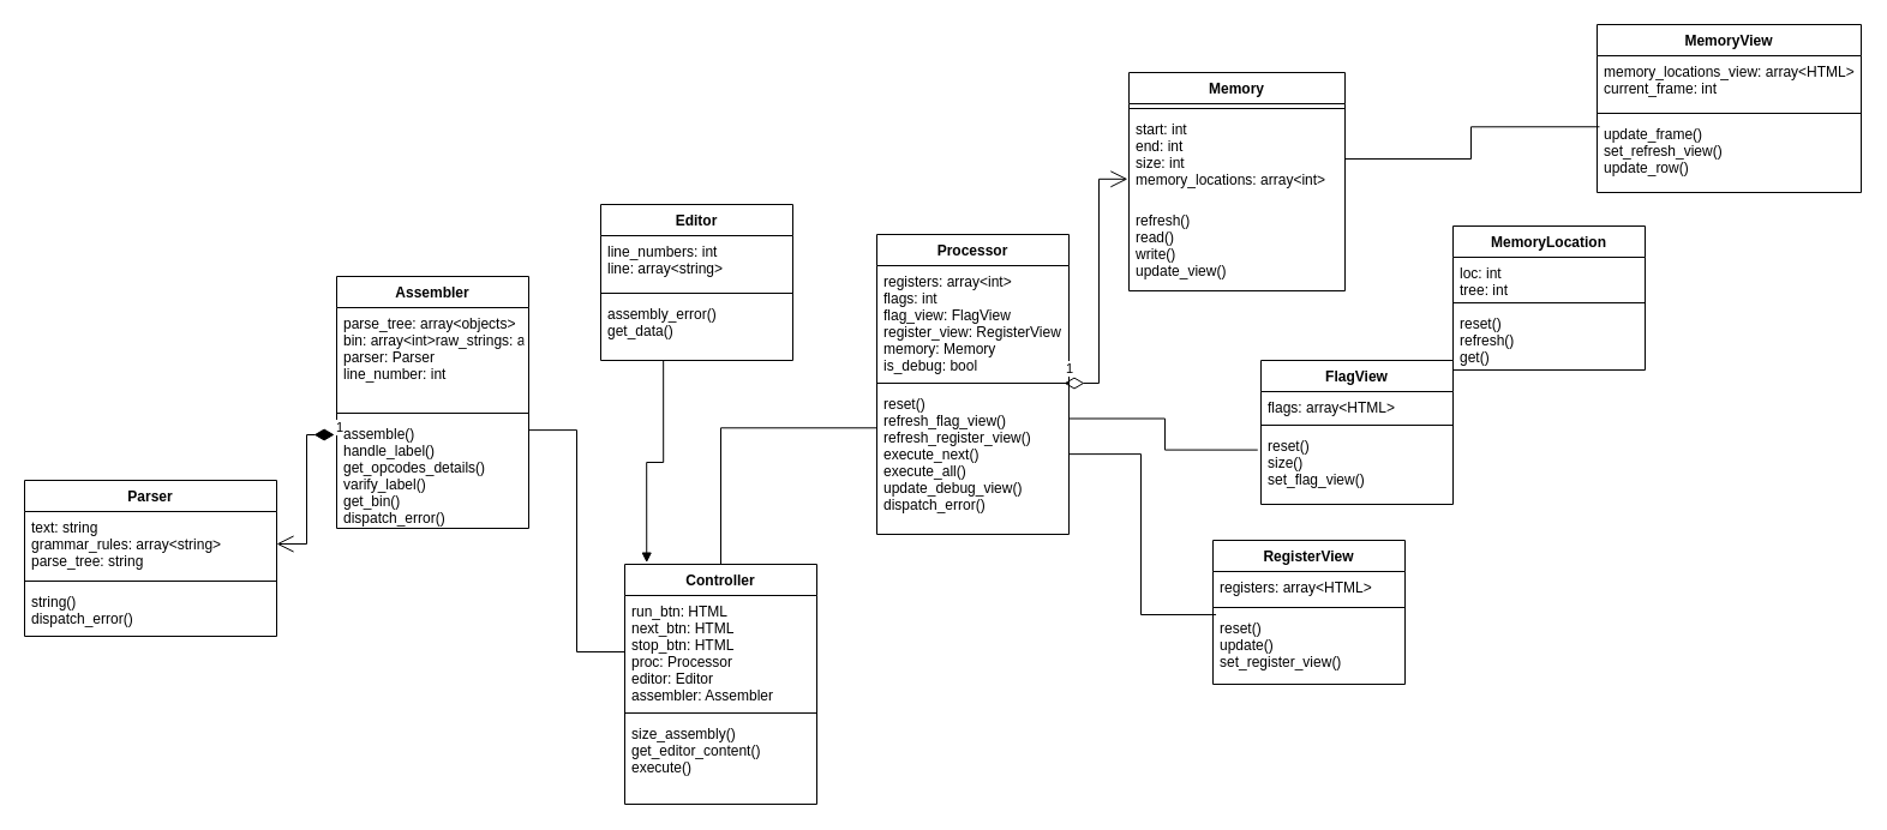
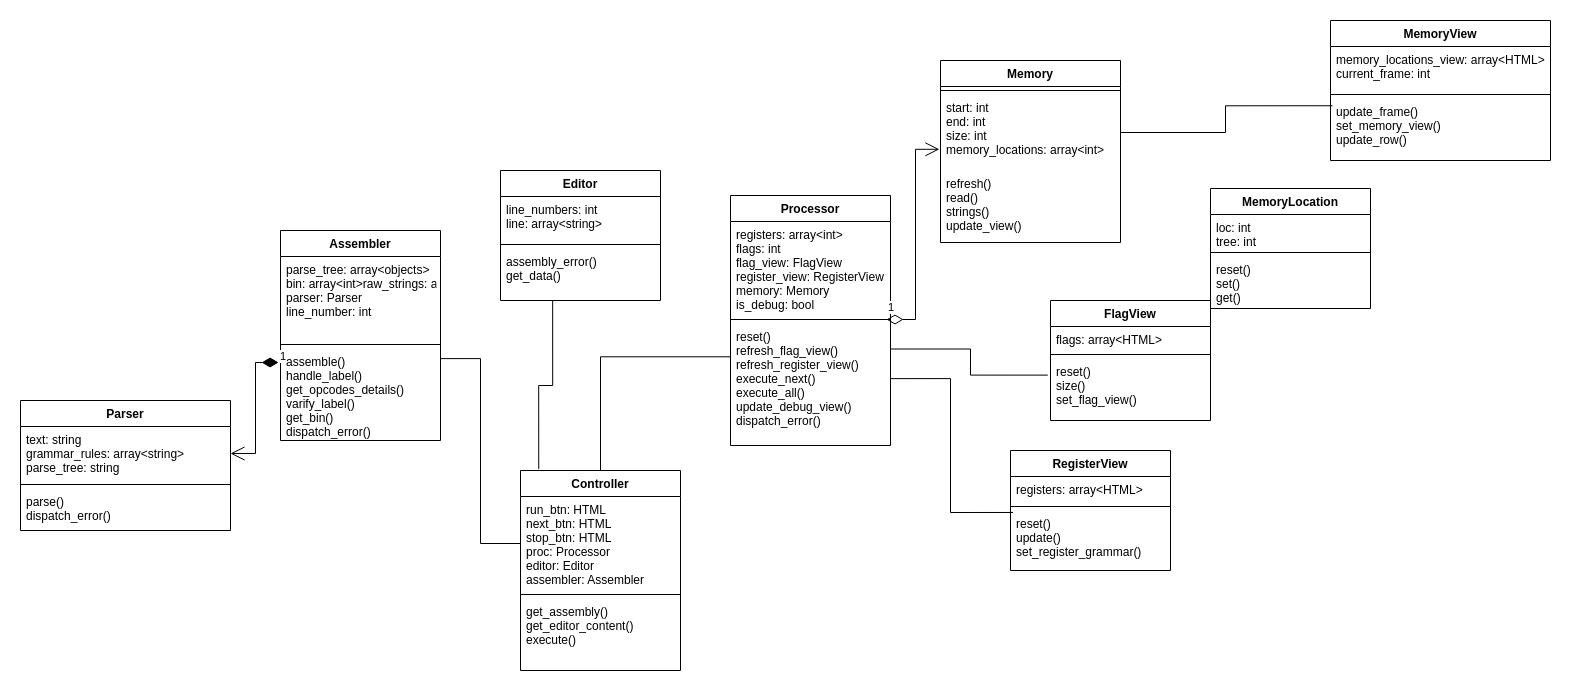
- <mxCell id="13" value="update_frame()&#10;set_refresh_view()&#10;update_row()&#10;" style="text;strokeColor=none;fillColor=none;align=left;verticalAlign=top;spacingLeft=4;spacingRight=4;overflow=hidden;rotatable=0;points=[[0,0.5],[1,0.5]];portConstraint=eastwest;" vertex="1" parent="10"><mxGeometry y="78" width="220" height="62" as="geometry" /></mxCell>
+ <mxCell id="13" value="update_frame()&#10;set_memory_view()&#10;update_row()&#10;" style="text;strokeColor=none;fillColor=none;align=left;verticalAlign=top;spacingLeft=4;spacingRight=4;overflow=hidden;rotatable=0;points=[[0,0.5],[1,0.5]];portConstraint=eastwest;" vertex="1" parent="10"><mxGeometry y="78" width="220" height="62" as="geometry" /></mxCell>
- <mxCell id="9" value="refresh()&#10;read()&#10;write()&#10;update_view()&#10;" style="text;strokeColor=none;fillColor=none;align=left;verticalAlign=top;spacingLeft=4;spacingRight=4;overflow=hidden;rotatable=0;points=[[0,0.5],[1,0.5]];portConstraint=eastwest;" vertex="1" parent="6"><mxGeometry y="110" width="180" height="72" as="geometry" /></mxCell>
+ <mxCell id="9" value="refresh()&#10;read()&#10;strings()&#10;update_view()&#10;" style="text;strokeColor=none;fillColor=none;align=left;verticalAlign=top;spacingLeft=4;spacingRight=4;overflow=hidden;rotatable=0;points=[[0,0.5],[1,0.5]];portConstraint=eastwest;" vertex="1" parent="6"><mxGeometry y="110" width="180" height="72" as="geometry" /></mxCell>
- <mxCell id="5" value="reset()&#10;refresh()&#10;get()&#10;" style="text;strokeColor=none;fillColor=none;align=left;verticalAlign=top;spacingLeft=4;spacingRight=4;overflow=hidden;rotatable=0;points=[[0,0.5],[1,0.5]];portConstraint=eastwest;" vertex="1" parent="2"><mxGeometry y="68" width="160" height="52" as="geometry" /></mxCell>
+ <mxCell id="5" value="reset()&#10;set()&#10;get()&#10;" style="text;strokeColor=none;fillColor=none;align=left;verticalAlign=top;spacingLeft=4;spacingRight=4;overflow=hidden;rotatable=0;points=[[0,0.5],[1,0.5]];portConstraint=eastwest;" vertex="1" parent="2"><mxGeometry y="68" width="160" height="52" as="geometry" /></mxCell>
- <mxCell id="48" value="" style="endArrow=block;html=1;edgeStyle=orthogonalEdgeStyle;rounded=0;exitX=0.326;exitY=0.997;exitDx=0;exitDy=0;exitPerimeter=0;entryX=0.114;entryY=-0.007;entryDx=0;entryDy=0;entryPerimeter=0;" edge="1" parent="1" source="30" target="40"><mxGeometry relative="1" as="geometry"><mxPoint x="480" y="330" as="sourcePoint" /><mxPoint x="640" y="330" as="targetPoint" /></mxGeometry></mxCell>
+ <mxCell id="48" value="" style="endArrow=none;html=1;edgeStyle=orthogonalEdgeStyle;rounded=0;exitX=0.326;exitY=0.997;exitDx=0;exitDy=0;exitPerimeter=0;entryX=0.114;entryY=-0.007;entryDx=0;entryDy=0;entryPerimeter=0;" edge="1" parent="1" source="30" target="40"><mxGeometry relative="1" as="geometry"><mxPoint x="480" y="330" as="sourcePoint" /><mxPoint x="640" y="330" as="targetPoint" /></mxGeometry></mxCell>
- <mxCell id="38" value="string()&#10;dispatch_error()" style="text;strokeColor=none;fillColor=none;align=left;verticalAlign=top;spacingLeft=4;spacingRight=4;overflow=hidden;rotatable=0;points=[[0,0.5],[1,0.5]];portConstraint=eastwest;" vertex="1" parent="35"><mxGeometry y="88" width="210" height="42" as="geometry" /></mxCell>
+ <mxCell id="38" value="parse()&#10;dispatch_error()" style="text;strokeColor=none;fillColor=none;align=left;verticalAlign=top;spacingLeft=4;spacingRight=4;overflow=hidden;rotatable=0;points=[[0,0.5],[1,0.5]];portConstraint=eastwest;" vertex="1" parent="35"><mxGeometry y="88" width="210" height="42" as="geometry" /></mxCell>
- <mxCell id="26" value="reset()&#10;update()&#10;set_register_view()&#10;" style="text;strokeColor=none;fillColor=none;align=left;verticalAlign=top;spacingLeft=4;spacingRight=4;overflow=hidden;rotatable=0;points=[[0,0.5],[1,0.5]];portConstraint=eastwest;" vertex="1" parent="23"><mxGeometry y="60" width="160" height="60" as="geometry" /></mxCell>
+ <mxCell id="26" value="reset()&#10;update()&#10;set_register_grammar()&#10;" style="text;strokeColor=none;fillColor=none;align=left;verticalAlign=top;spacingLeft=4;spacingRight=4;overflow=hidden;rotatable=0;points=[[0,0.5],[1,0.5]];portConstraint=eastwest;" vertex="1" parent="23"><mxGeometry y="60" width="160" height="60" as="geometry" /></mxCell>
- <mxCell id="43" value="size_assembly()&#10;get_editor_content()&#10;execute()&#10;" style="text;strokeColor=none;fillColor=none;align=left;verticalAlign=top;spacingLeft=4;spacingRight=4;overflow=hidden;rotatable=0;points=[[0,0.5],[1,0.5]];portConstraint=eastwest;" vertex="1" parent="40"><mxGeometry y="128" width="160" height="72" as="geometry" /></mxCell>
+ <mxCell id="43" value="get_assembly()&#10;get_editor_content()&#10;execute()&#10;" style="text;strokeColor=none;fillColor=none;align=left;verticalAlign=top;spacingLeft=4;spacingRight=4;overflow=hidden;rotatable=0;points=[[0,0.5],[1,0.5]];portConstraint=eastwest;" vertex="1" parent="40"><mxGeometry y="128" width="160" height="72" as="geometry" /></mxCell>
